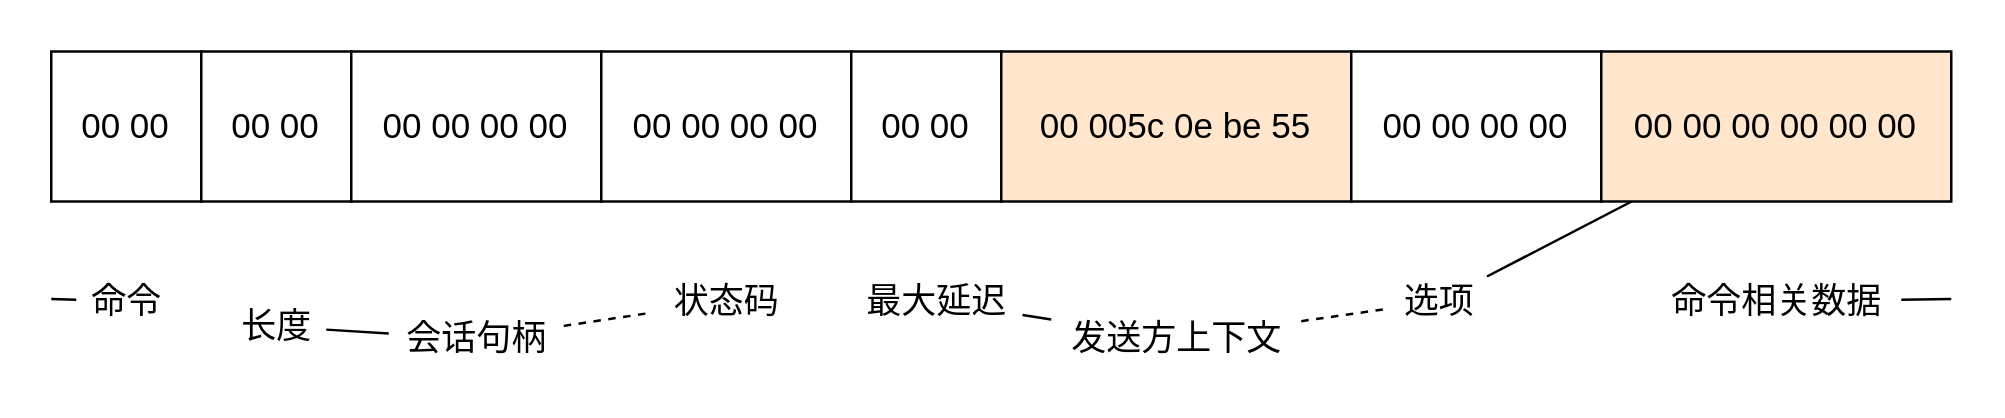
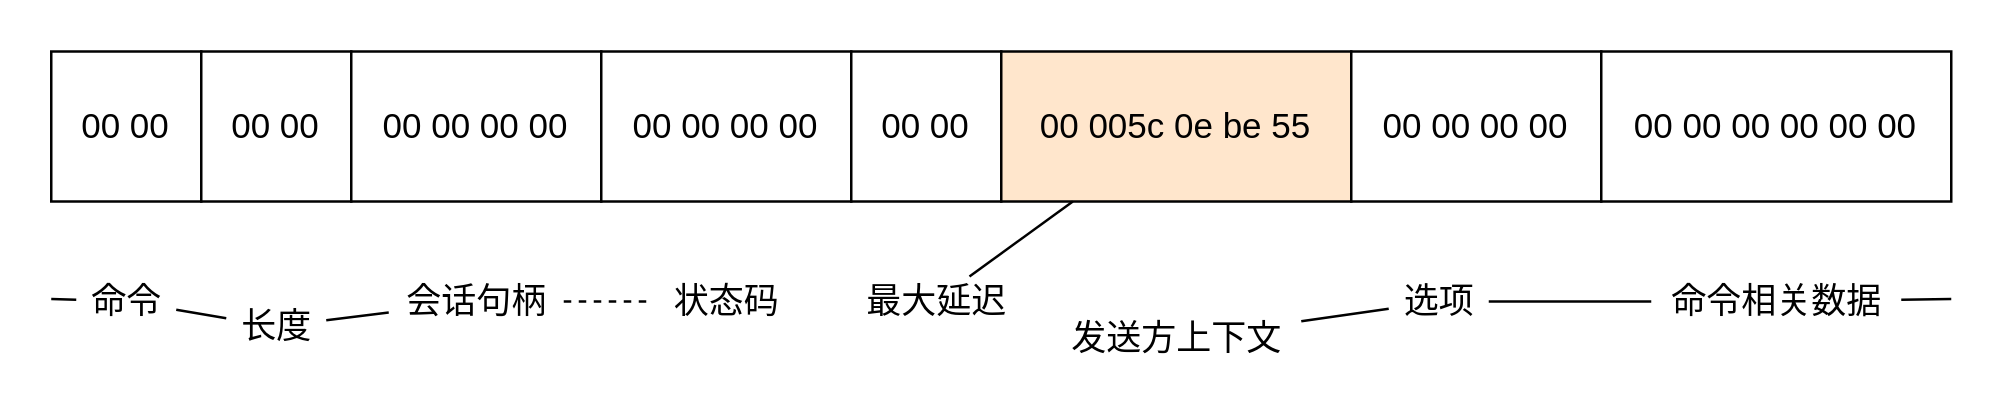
- <mxCell id="9" value="00 00 00 00 00 00" style="rounded=0;whiteSpace=wrap;html=1;fontSize=14;fillColor=#ffe6cc;" vertex="1" parent="1"><mxGeometry x="640" y="20" width="140" height="60" as="geometry" /></mxCell>
+ <mxCell id="9" value="00 00 00 00 00 00" style="rounded=0;whiteSpace=wrap;html=1;fontSize=14;" vertex="1" parent="1"><mxGeometry x="640" y="20" width="140" height="60" as="geometry" /></mxCell>
- <mxCell id="25" value="" style="endArrow=none;html=1;fontSize=14;" edge="1" parent="1" source="22" target="9"><mxGeometry width="50" height="50" relative="1" as="geometry"><mxPoint x="610" y="119.895" as="sourcePoint" /><mxPoint x="780" y="119" as="targetPoint" /></mxGeometry></mxCell>
+ <mxCell id="25" value="" style="endArrow=none;html=1;fontSize=14;" edge="1" parent="1" source="22" target="24"><mxGeometry width="50" height="50" relative="1" as="geometry"><mxPoint x="610" y="119.895" as="sourcePoint" /><mxPoint x="780" y="119" as="targetPoint" /></mxGeometry></mxCell>
+ <mxCell id="12" value="" style="endArrow=none;html=1;fontSize=14;" edge="1" parent="1" source="15" target="11"><mxGeometry width="50" height="50" relative="1" as="geometry"><mxPoint x="20" y="119" as="sourcePoint" /><mxPoint x="780" y="119" as="targetPoint" /></mxGeometry></mxCell>
- <mxCell id="23" value="" style="endArrow=none;html=1;fontSize=14;dashed=1;" edge="1" parent="1" source="20" target="22"><mxGeometry width="50" height="50" relative="1" as="geometry"><mxPoint x="520" y="119.839" as="sourcePoint" /><mxPoint x="780" y="119" as="targetPoint" /></mxGeometry></mxCell>
+ <mxCell id="23" value="" style="endArrow=none;html=1;fontSize=14;" edge="1" parent="1" source="20" target="22"><mxGeometry width="50" height="50" relative="1" as="geometry"><mxPoint x="520" y="119.839" as="sourcePoint" /><mxPoint x="780" y="119" as="targetPoint" /></mxGeometry></mxCell>
- <mxCell id="21" value="" style="endArrow=none;html=1;fontSize=14;" edge="1" parent="1" source="19" target="20"><mxGeometry width="50" height="50" relative="1" as="geometry"><mxPoint x="408.5" y="119.914" as="sourcePoint" /><mxPoint x="780" y="119" as="targetPoint" /></mxGeometry></mxCell>
+ <mxCell id="21" value="" style="endArrow=none;html=1;fontSize=14;" edge="1" parent="1" source="19" target="7"><mxGeometry width="50" height="50" relative="1" as="geometry"><mxPoint x="408.5" y="119.914" as="sourcePoint" /><mxPoint x="780" y="119" as="targetPoint" /></mxGeometry></mxCell>
- <mxCell id="13" value="会话句柄" style="text;html=1;align=center;verticalAlign=middle;resizable=0;points=[];autosize=1;fontSize=14;" vertex="1" parent="1"><mxGeometry x="155" y="125" width="70" height="20" as="geometry" /></mxCell>
+ <mxCell id="13" value="会话句柄" style="text;html=1;align=center;verticalAlign=middle;resizable=0;points=[];autosize=1;fontSize=14;" vertex="1" parent="1"><mxGeometry x="155" y="110" width="70" height="20" as="geometry" /></mxCell>
